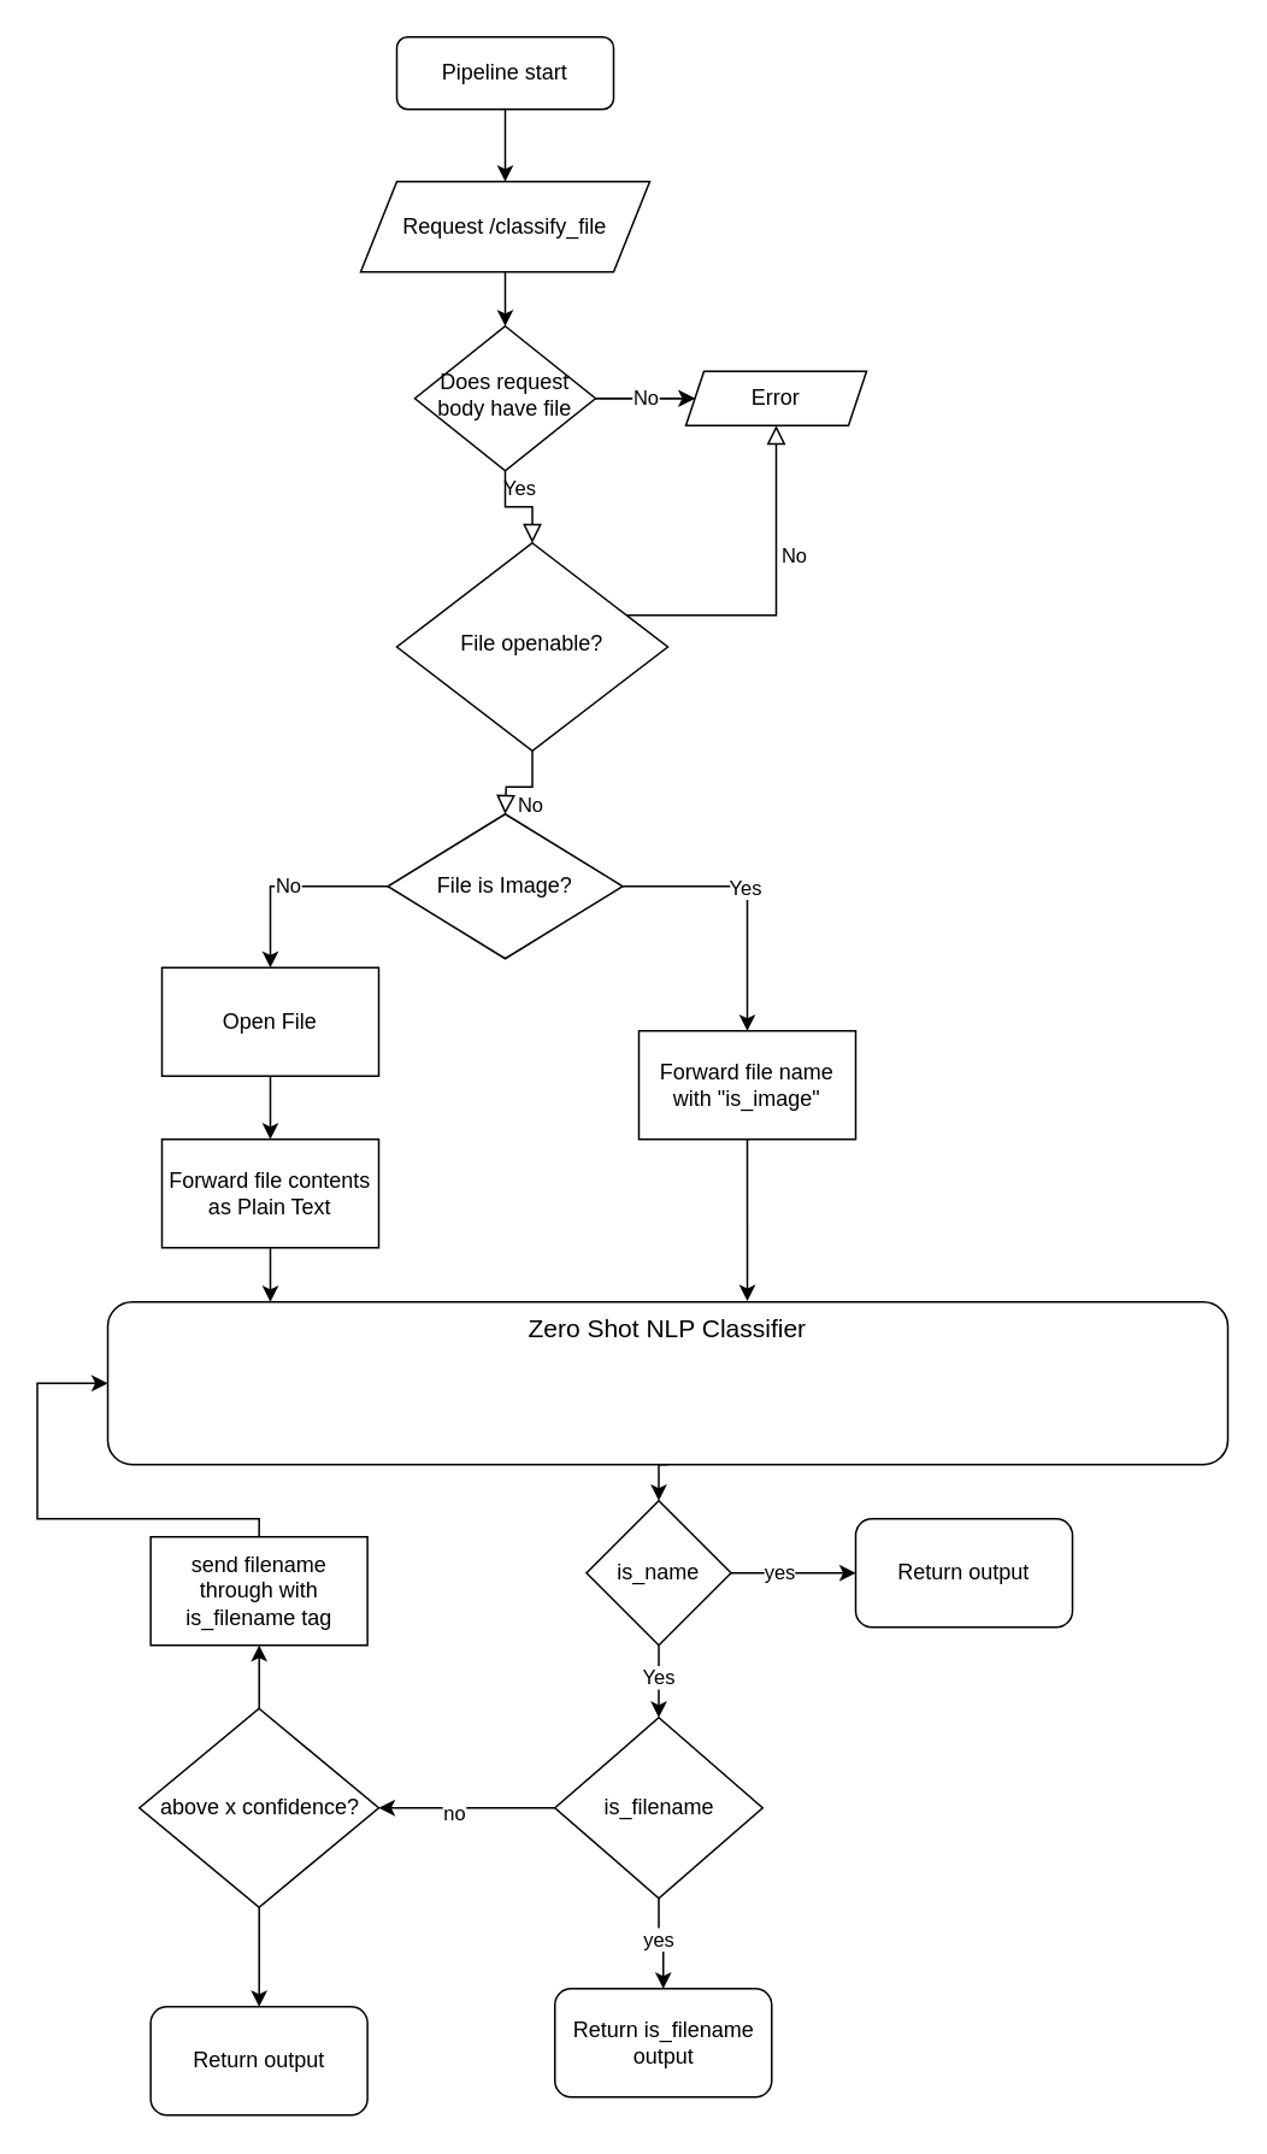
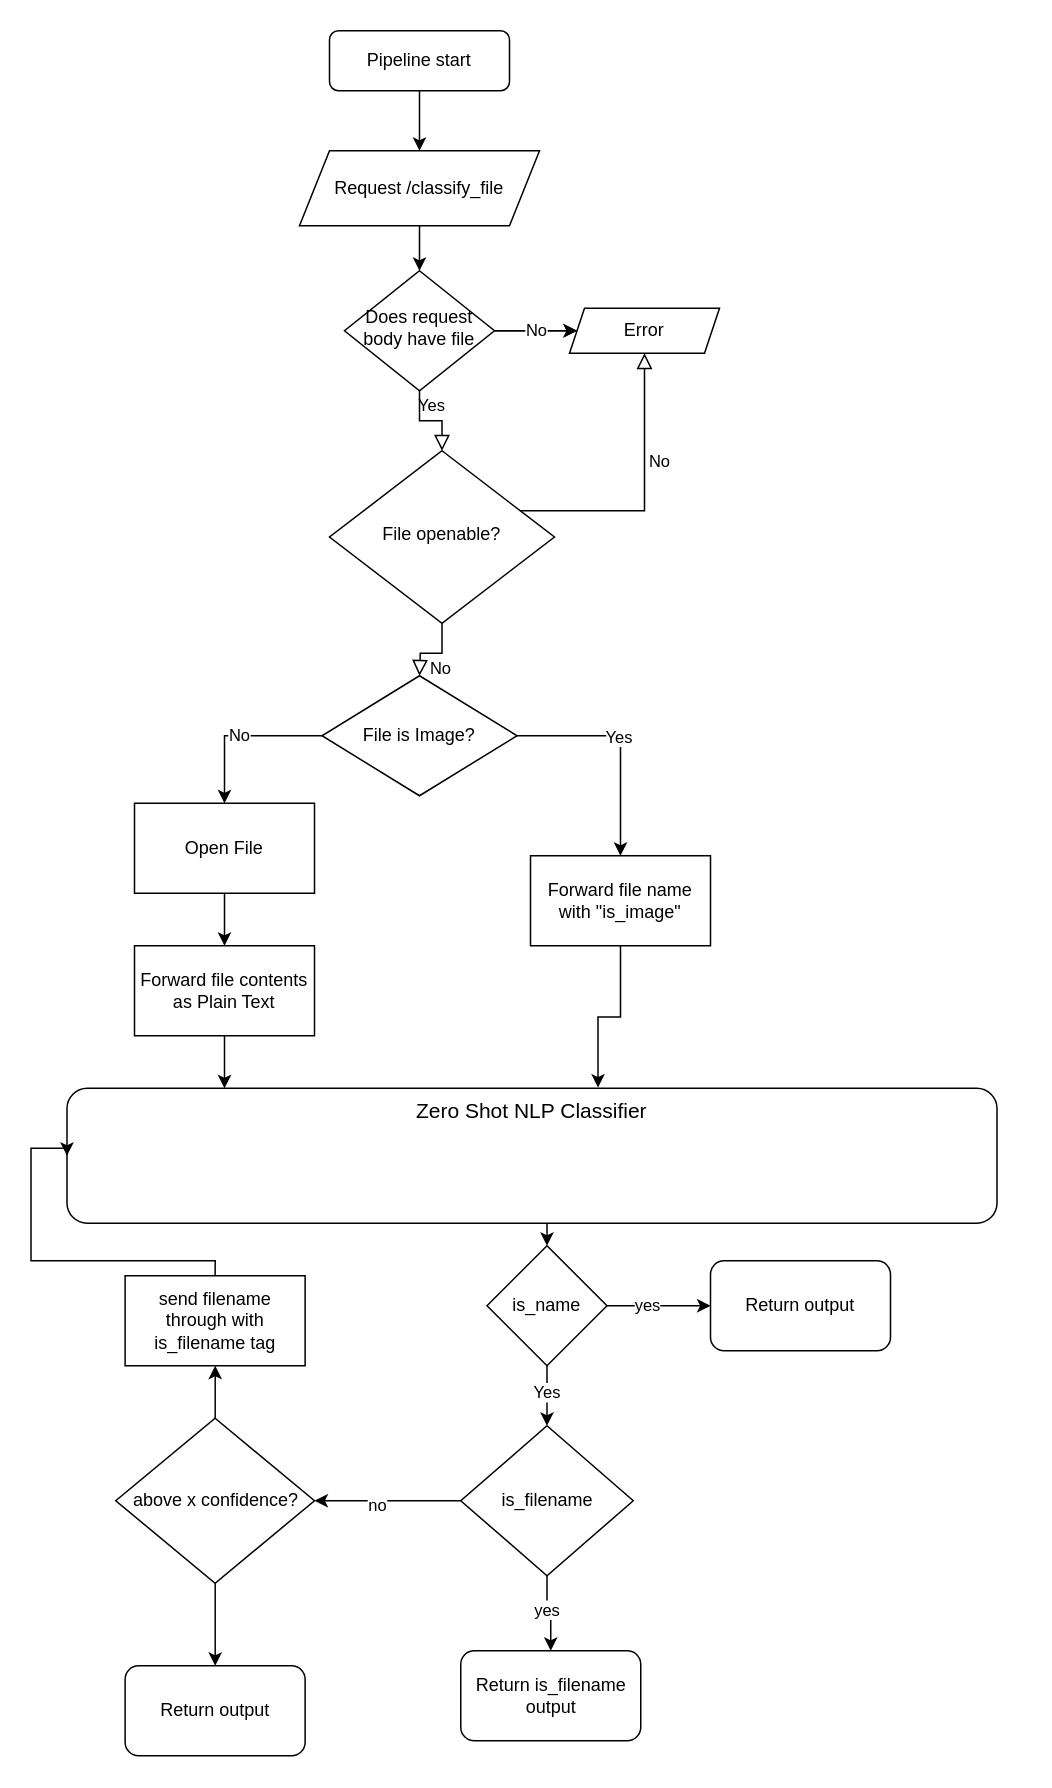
- <mxCell id="19" value="&lt;font style=&quot;font-size: 14px;&quot;&gt;&#09;&#09;&#09;&#09;&#09;Zero Shot NLP Classifier&lt;/font&gt;" style="rounded=1;whiteSpace=wrap;html=1;align=center;verticalAlign=top;" parent="1" vertex="1"><mxGeometry x="59" y="720" width="620" height="90" as="geometry" /></mxCell>
+ <mxCell id="19" value="&lt;font style=&quot;font-size: 14px;&quot;&gt;&#09;&#09;&#09;&#09;&#09;Zero Shot NLP Classifier&lt;/font&gt;" style="rounded=1;whiteSpace=wrap;html=1;align=center;verticalAlign=top;" parent="1" vertex="1"><mxGeometry x="44" y="725" width="620" height="90" as="geometry" /></mxCell>
